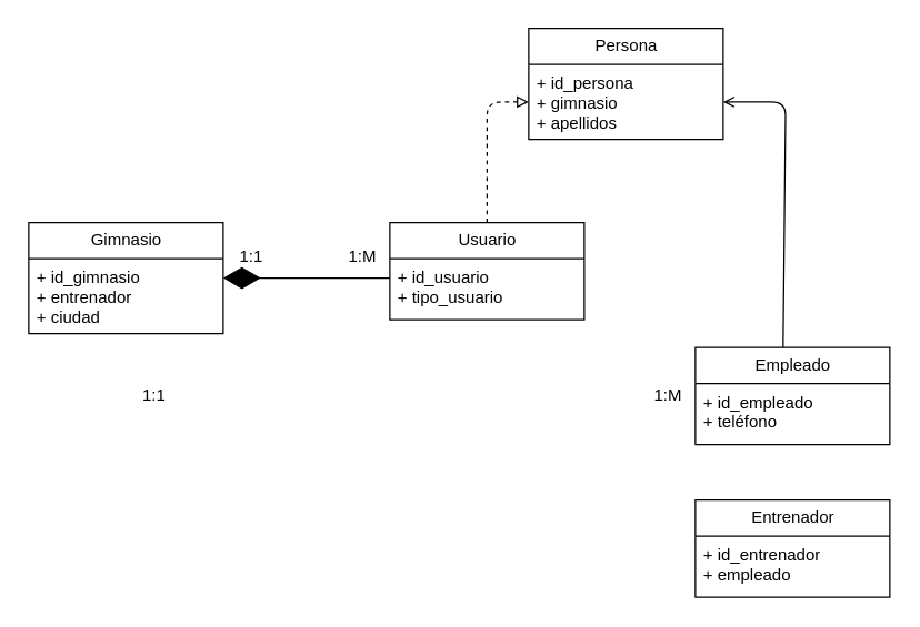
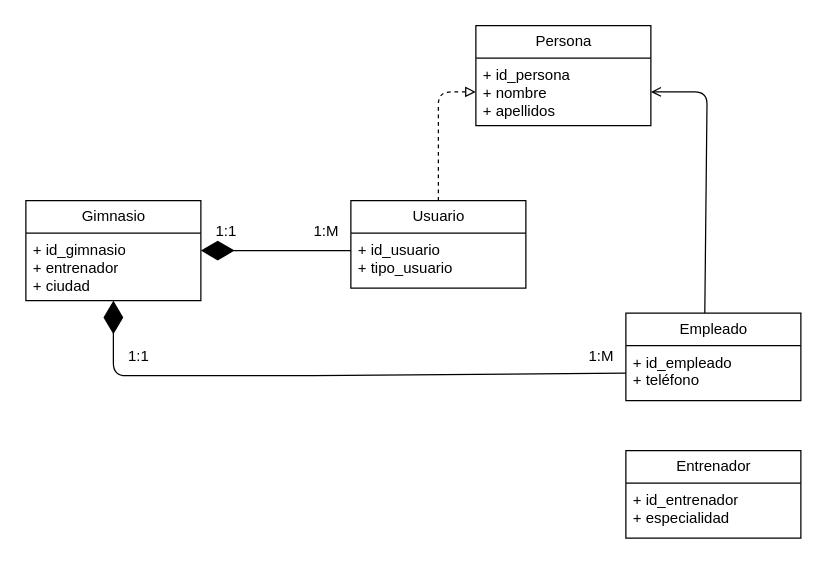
- <mxCell id="9" value="+ id_persona&lt;br&gt;+ gimnasio&lt;br&gt;+ apellidos" style="text;strokeColor=none;fillColor=none;align=left;verticalAlign=top;spacingLeft=4;spacingRight=4;overflow=hidden;rotatable=0;points=[[0,0.5],[1,0.5]];portConstraint=eastwest;whiteSpace=wrap;html=1;" parent="8" vertex="1"><mxGeometry y="26" width="140" height="54" as="geometry" /></mxCell>
+ <mxCell id="9" value="+ id_persona&lt;br&gt;+ nombre&lt;br&gt;+ apellidos" style="text;strokeColor=none;fillColor=none;align=left;verticalAlign=top;spacingLeft=4;spacingRight=4;overflow=hidden;rotatable=0;points=[[0,0.5],[1,0.5]];portConstraint=eastwest;whiteSpace=wrap;html=1;" parent="8" vertex="1"><mxGeometry y="26" width="140" height="54" as="geometry" /></mxCell>
+ <mxCell id="17" style="edgeStyle=none;html=1;entryX=0;entryY=0.5;entryDx=0;entryDy=0;endArrow=none;endFill=0;startArrow=diamondThin;startFill=1;targetPerimeterSpacing=0;endSize=0;startSize=24;" parent="1" source="3" target="11" edge="1"><mxGeometry relative="1" as="geometry"><Array as="points"><mxPoint x="90" y="300" /><mxPoint x="240" y="300" /></Array></mxGeometry></mxCell>
- <mxCell id="13" value="+ id_entrenador&lt;br&gt;+ empleado" style="text;strokeColor=none;fillColor=none;align=left;verticalAlign=top;spacingLeft=4;spacingRight=4;overflow=hidden;rotatable=0;points=[[0,0.5],[1,0.5]];portConstraint=eastwest;whiteSpace=wrap;html=1;" parent="12" vertex="1"><mxGeometry y="26" width="140" height="44" as="geometry" /></mxCell>
+ <mxCell id="13" value="+ id_entrenador&lt;br&gt;+ especialidad" style="text;strokeColor=none;fillColor=none;align=left;verticalAlign=top;spacingLeft=4;spacingRight=4;overflow=hidden;rotatable=0;points=[[0,0.5],[1,0.5]];portConstraint=eastwest;whiteSpace=wrap;html=1;" parent="12" vertex="1"><mxGeometry y="26" width="140" height="44" as="geometry" /></mxCell>
